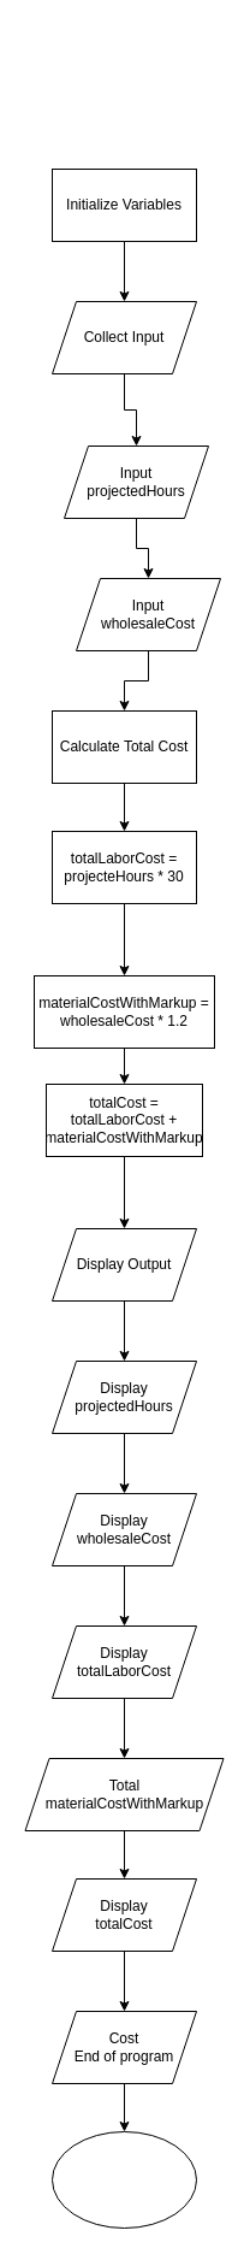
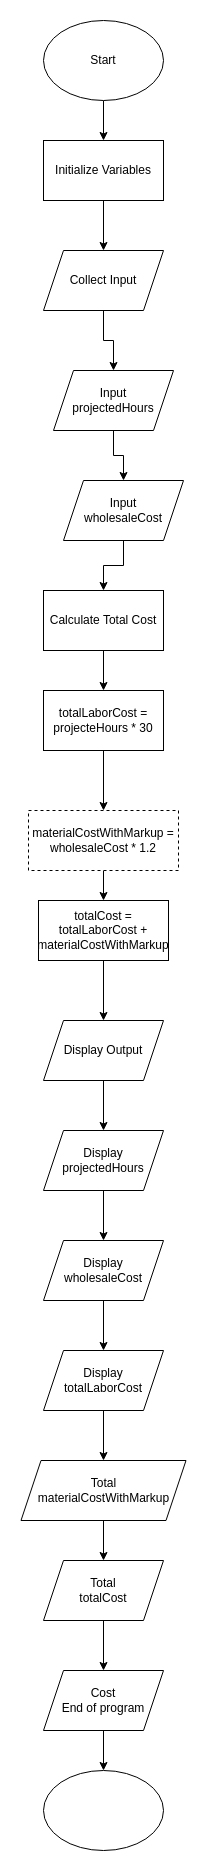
+ <mxCell id="3" value="Start" style="ellipse;whiteSpace=wrap;html=1;" vertex="1" parent="1"><mxGeometry x="43" y="20" width="120" height="80" as="geometry" /></mxCell>
+ <mxCell id="2" value="" style="edgeStyle=orthogonalEdgeStyle;rounded=0;orthogonalLoop=1;jettySize=auto;html=1;" edge="1" parent="1" source="3" target="5"><mxGeometry relative="1" as="geometry" /></mxCell>
- <mxCell id="17" value="materialCostWithMarkup =&lt;div&gt;wholesaleCost * 1.2&lt;/div&gt;" style="whiteSpace=wrap;html=1;" vertex="1" parent="1"><mxGeometry x="28" y="810" width="150" height="60" as="geometry" /></mxCell>
+ <mxCell id="17" value="materialCostWithMarkup =&lt;div&gt;wholesaleCost * 1.2&lt;/div&gt;" style="whiteSpace=wrap;html=1;dashed=1;" vertex="1" parent="1"><mxGeometry x="28" y="810" width="150" height="60" as="geometry" /></mxCell>
- <mxCell id="31" value="Display&lt;div&gt;totalCost&lt;/div&gt;" style="shape=parallelogram;perimeter=parallelogramPerimeter;whiteSpace=wrap;html=1;fixedSize=1;" vertex="1" parent="1"><mxGeometry x="43" y="1560" width="120" height="60" as="geometry" /></mxCell>
+ <mxCell id="31" value="Total&lt;div&gt;totalCost&lt;/div&gt;" style="shape=parallelogram;perimeter=parallelogramPerimeter;whiteSpace=wrap;html=1;fixedSize=1;" vertex="1" parent="1"><mxGeometry x="43" y="1560" width="120" height="60" as="geometry" /></mxCell>
